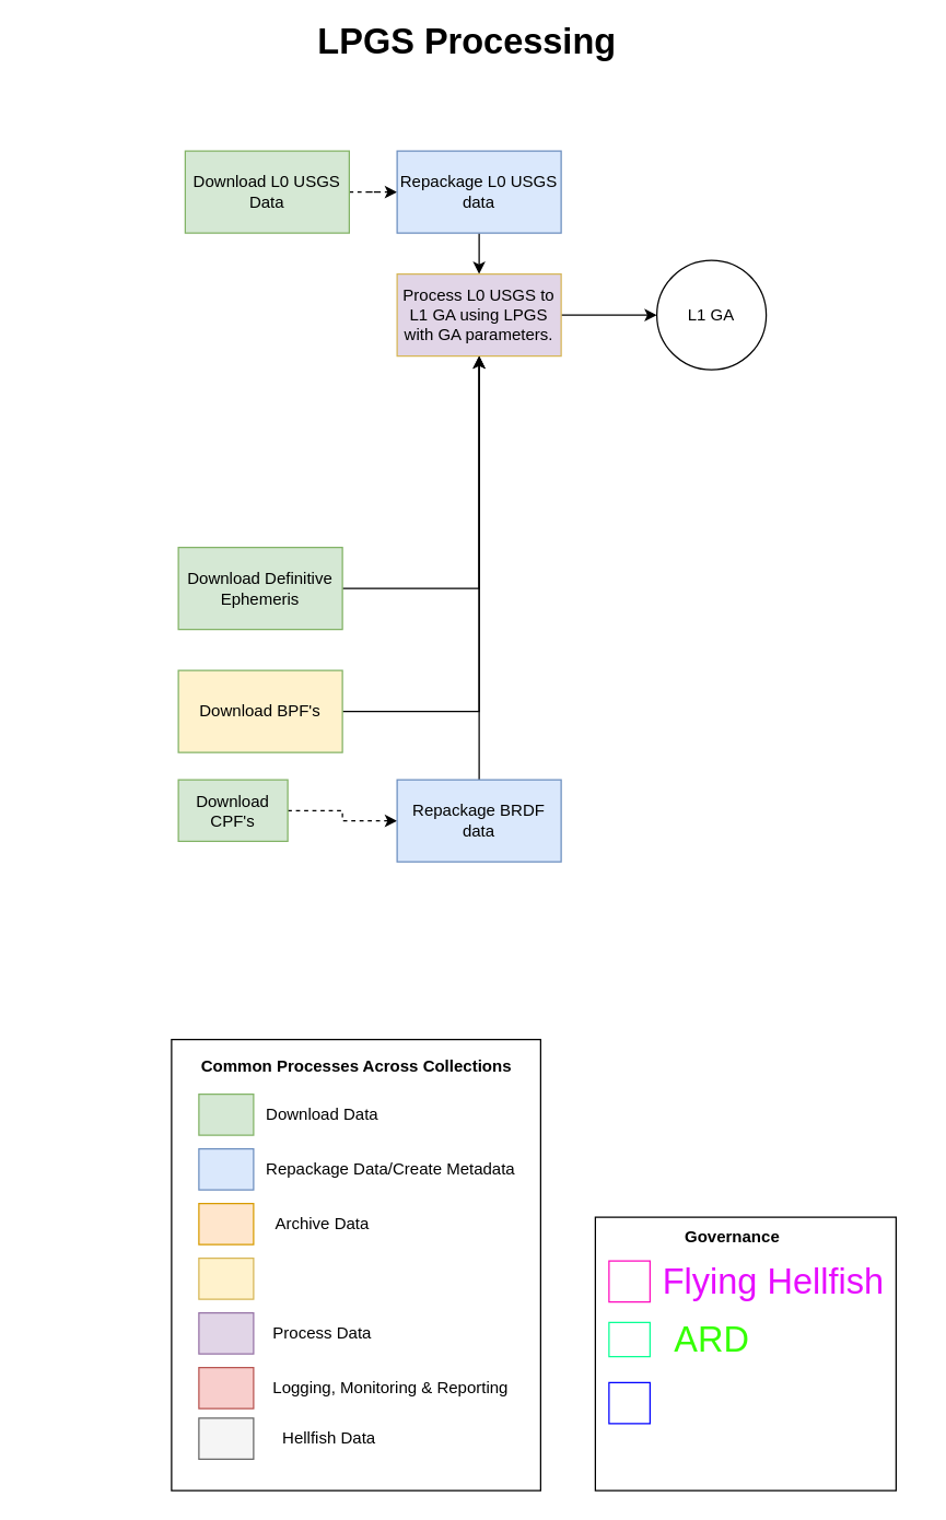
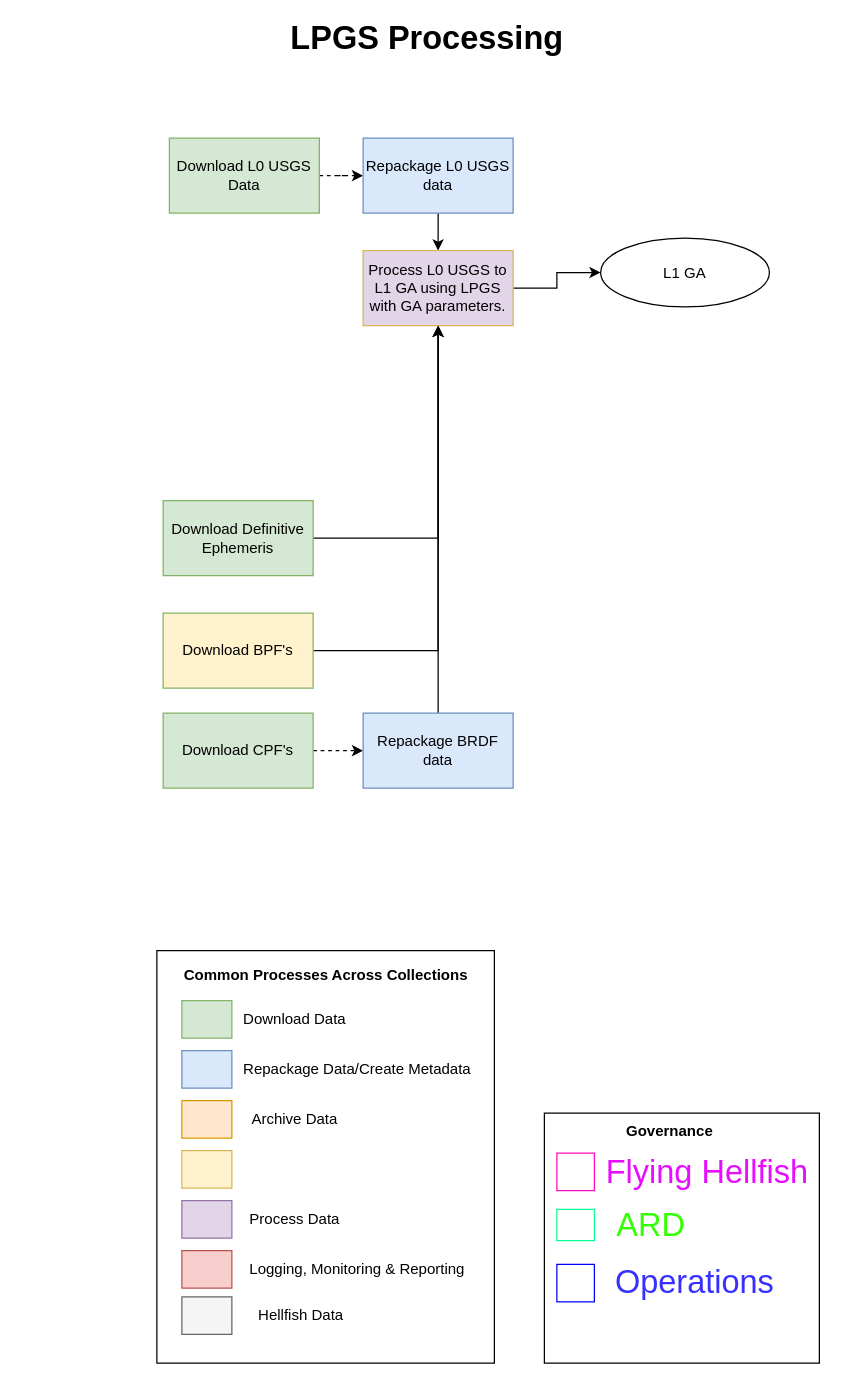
- <mxCell id="40" value="L1 GA" style="ellipse;whiteSpace=wrap;html=1;aspect=fixed;" vertex="1" parent="1"><mxGeometry x="480" y="190" width="80" height="80" as="geometry" /></mxCell>
+ <mxCell id="40" value="L1 GA" style="ellipse;whiteSpace=wrap;html=1;aspect=fixed;" vertex="1" parent="1"><mxGeometry x="480" y="190" width="135" height="55" as="geometry" /></mxCell>
- <mxCell id="6" value="Download CPF's" style="rounded=0;whiteSpace=wrap;html=1;fillColor=#d5e8d4;strokeColor=#82b366;" parent="1" vertex="1"><mxGeometry x="130" y="570" width="80" height="45" as="geometry" /></mxCell>
+ <mxCell id="6" value="Download CPF's" style="rounded=0;whiteSpace=wrap;html=1;fillColor=#d5e8d4;strokeColor=#82b366;" parent="1" vertex="1"><mxGeometry x="130" y="570" width="120" height="60" as="geometry" /></mxCell>
+ <mxCell id="30" value="&lt;font color=&quot;#3730ff&quot;&gt;Operations&lt;/font&gt;" style="text;html=1;align=center;verticalAlign=middle;resizable=0;points=[];autosize=1;fontSize=26;fontStyle=0" parent="1" vertex="1"><mxGeometry x="485" y="1005" width="140" height="40" as="geometry" /></mxCell>
